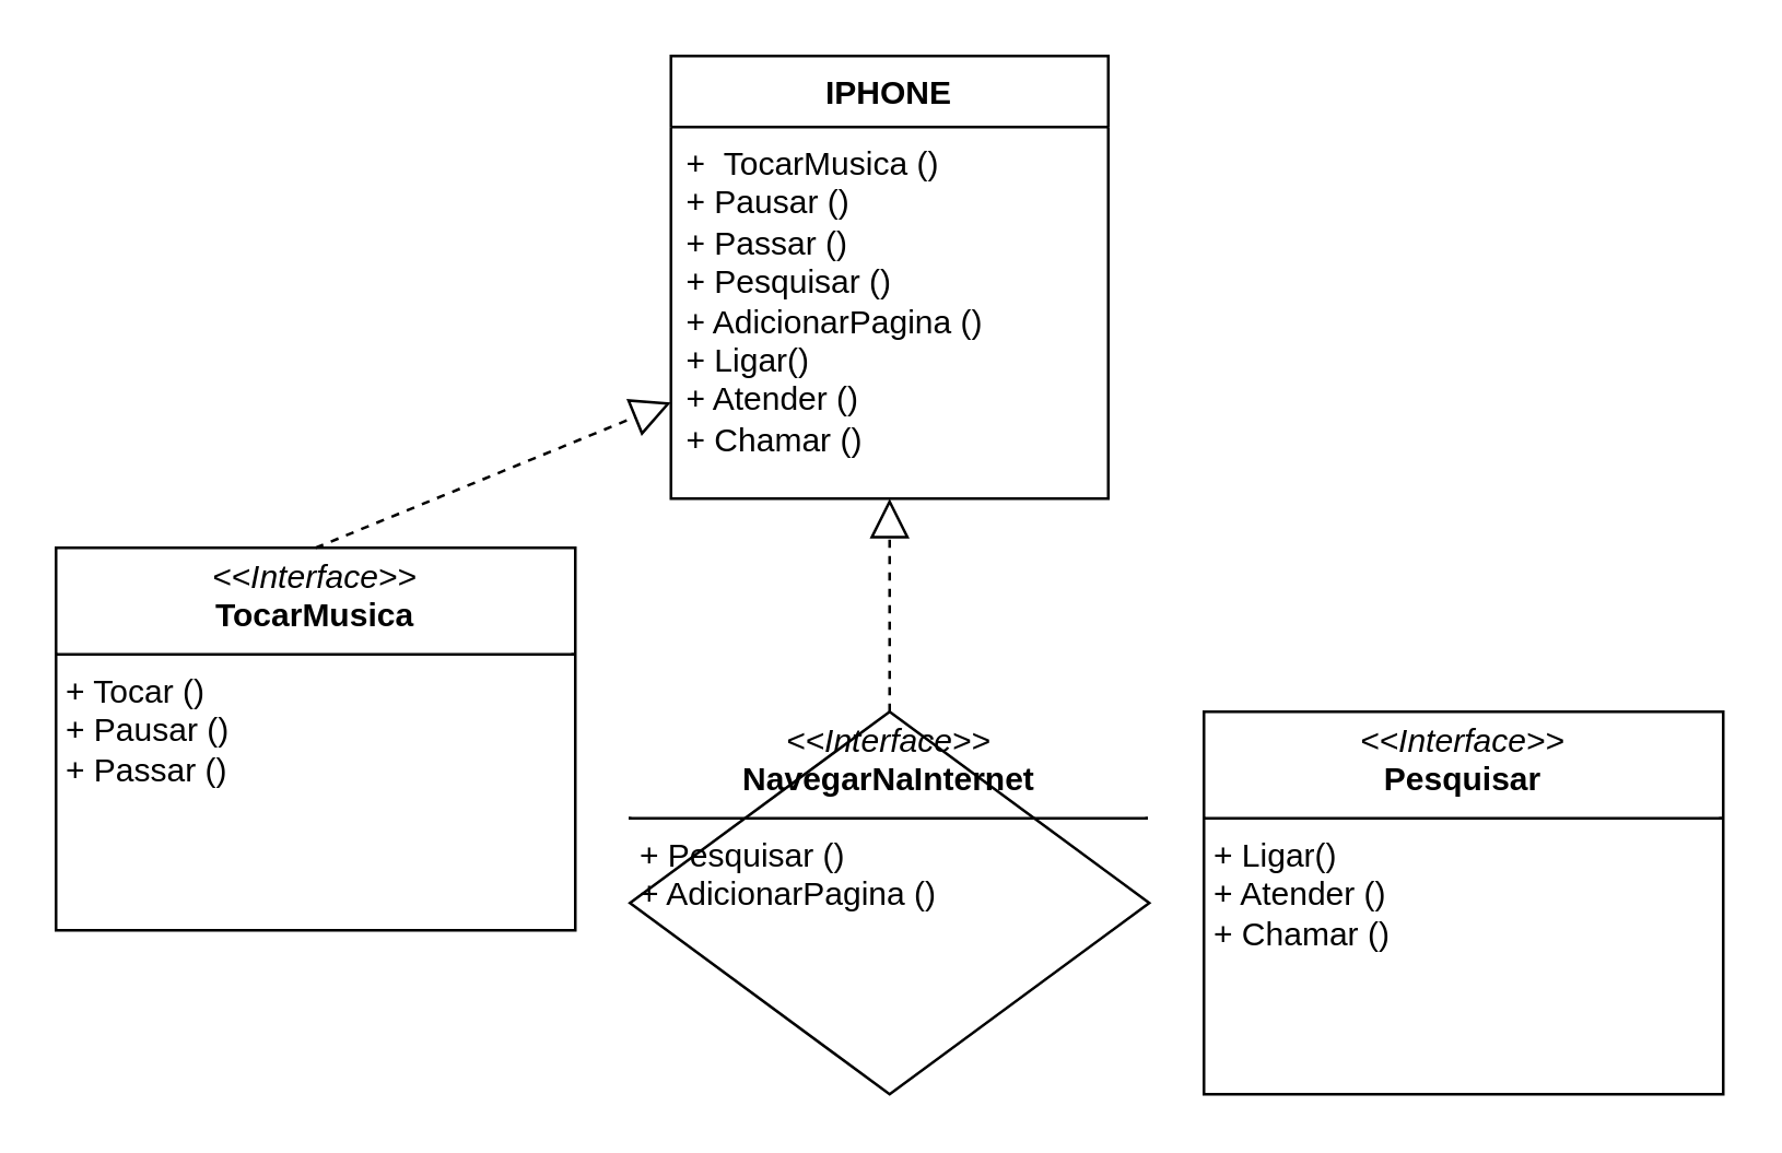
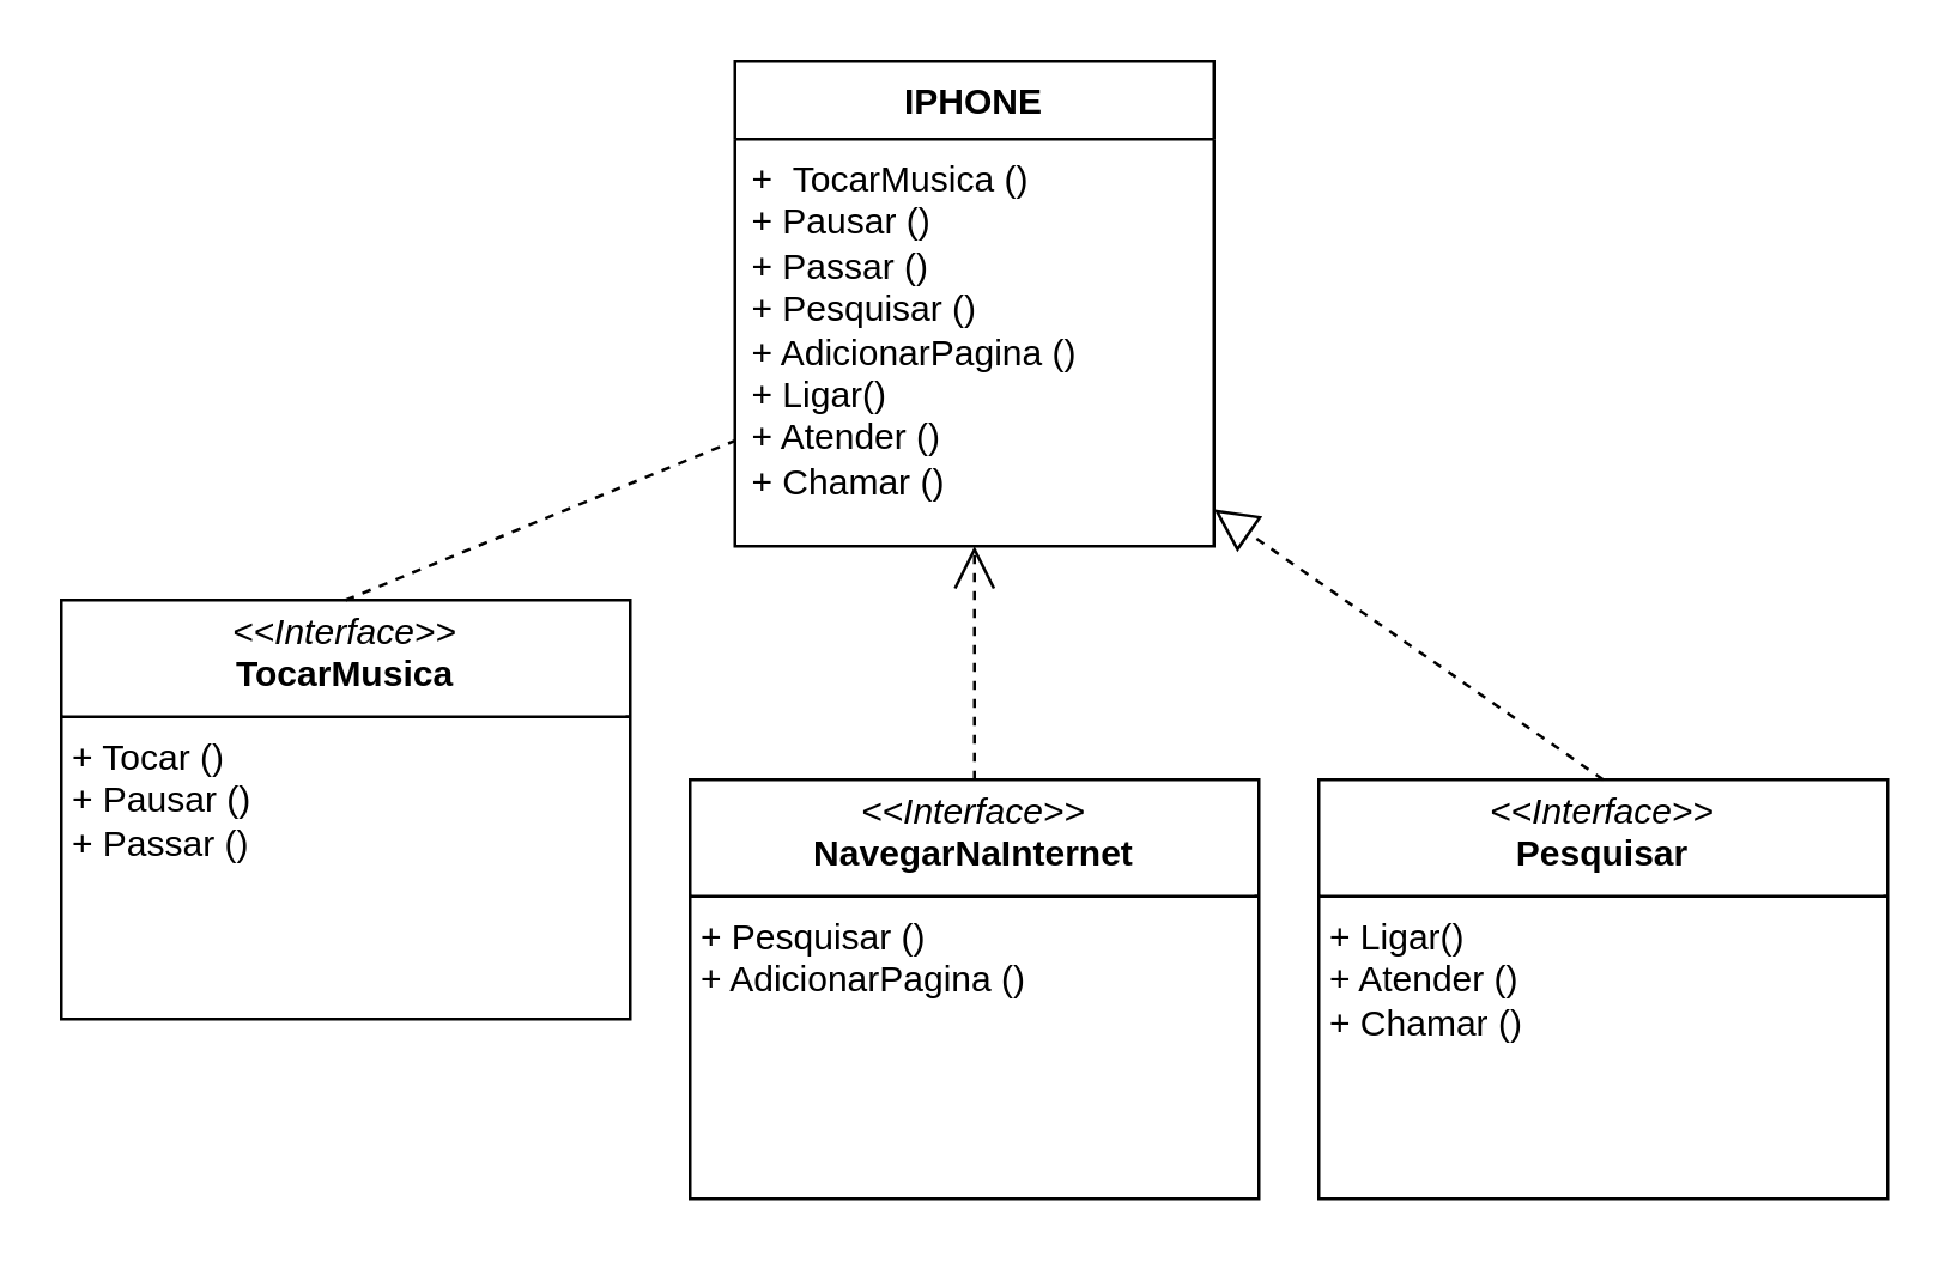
- <mxCell id="9" value="" style="endArrow=block;endSize=12;dashed=1;html=1;rounded=0;endFill=0;exitX=0.5;exitY=0;exitDx=0;exitDy=0;" edge="1" parent="1" source="4" target="3"><mxGeometry width="160" relative="1" as="geometry"><mxPoint x="135" y="250" as="sourcePoint" /><mxPoint x="5" y="160" as="targetPoint" /></mxGeometry></mxCell>
+ <mxCell id="9" value="" style="endArrow=none;endSize=12;dashed=1;html=1;rounded=0;endFill=0;exitX=0.5;exitY=0;exitDx=0;exitDy=0;" edge="1" parent="1" source="4" target="3"><mxGeometry width="160" relative="1" as="geometry"><mxPoint x="135" y="250" as="sourcePoint" /><mxPoint x="5" y="160" as="targetPoint" /></mxGeometry></mxCell>
- <mxCell id="7" value="" style="endArrow=block;endSize=12;dashed=1;html=1;rounded=0;endFill=0;" edge="1" parent="1" source="5" target="3"><mxGeometry width="160" relative="1" as="geometry"><mxPoint x="255" y="230" as="sourcePoint" /><mxPoint x="415" y="230" as="targetPoint" /></mxGeometry></mxCell>
+ <mxCell id="7" value="" style="endArrow=open;endSize=12;dashed=1;html=1;rounded=0;endFill=0;" edge="1" parent="1" source="5" target="3"><mxGeometry width="160" relative="1" as="geometry"><mxPoint x="255" y="230" as="sourcePoint" /><mxPoint x="415" y="230" as="targetPoint" /></mxGeometry></mxCell>
+ <mxCell id="8" value="" style="endArrow=block;endSize=12;dashed=1;html=1;rounded=0;endFill=0;exitX=0.5;exitY=0;exitDx=0;exitDy=0;" edge="1" parent="1" source="6" target="3"><mxGeometry width="160" relative="1" as="geometry"><mxPoint x="385" y="278" as="sourcePoint" /><mxPoint x="385" y="200" as="targetPoint" /></mxGeometry></mxCell>
- <mxCell id="5" value="&lt;p style=&quot;margin:0px;margin-top:4px;text-align:center;&quot;&gt;&lt;i&gt;&amp;lt;&amp;lt;Interface&amp;gt;&amp;gt;&lt;/i&gt;&lt;br&gt;&lt;b&gt;NavegarNaInternet&lt;/b&gt;&lt;/p&gt;&lt;hr size=&quot;1&quot; style=&quot;border-style:solid;&quot;&gt;&lt;p style=&quot;margin:0px;margin-left:4px;&quot;&gt;&lt;span style=&quot;background-color: transparent; color: light-dark(rgb(0, 0, 0), rgb(255, 255, 255));&quot;&gt;+ Pesquisar ()&lt;/span&gt;&lt;/p&gt;&lt;p style=&quot;margin:0px;margin-left:4px;&quot;&gt;+ AdicionarPagina ()&lt;/p&gt;" style="rhombus;verticalAlign=top;align=left;overflow=fill;html=1;whiteSpace=wrap;" vertex="1" parent="1"><mxGeometry x="230" y="260" width="190" height="140" as="geometry" /></mxCell>
+ <mxCell id="5" value="&lt;p style=&quot;margin:0px;margin-top:4px;text-align:center;&quot;&gt;&lt;i&gt;&amp;lt;&amp;lt;Interface&amp;gt;&amp;gt;&lt;/i&gt;&lt;br&gt;&lt;b&gt;NavegarNaInternet&lt;/b&gt;&lt;/p&gt;&lt;hr size=&quot;1&quot; style=&quot;border-style:solid;&quot;&gt;&lt;p style=&quot;margin:0px;margin-left:4px;&quot;&gt;&lt;span style=&quot;background-color: transparent; color: light-dark(rgb(0, 0, 0), rgb(255, 255, 255));&quot;&gt;+ Pesquisar ()&lt;/span&gt;&lt;/p&gt;&lt;p style=&quot;margin:0px;margin-left:4px;&quot;&gt;+ AdicionarPagina ()&lt;/p&gt;" style="verticalAlign=top;align=left;overflow=fill;html=1;whiteSpace=wrap;" vertex="1" parent="1"><mxGeometry x="230" y="260" width="190" height="140" as="geometry" /></mxCell>
